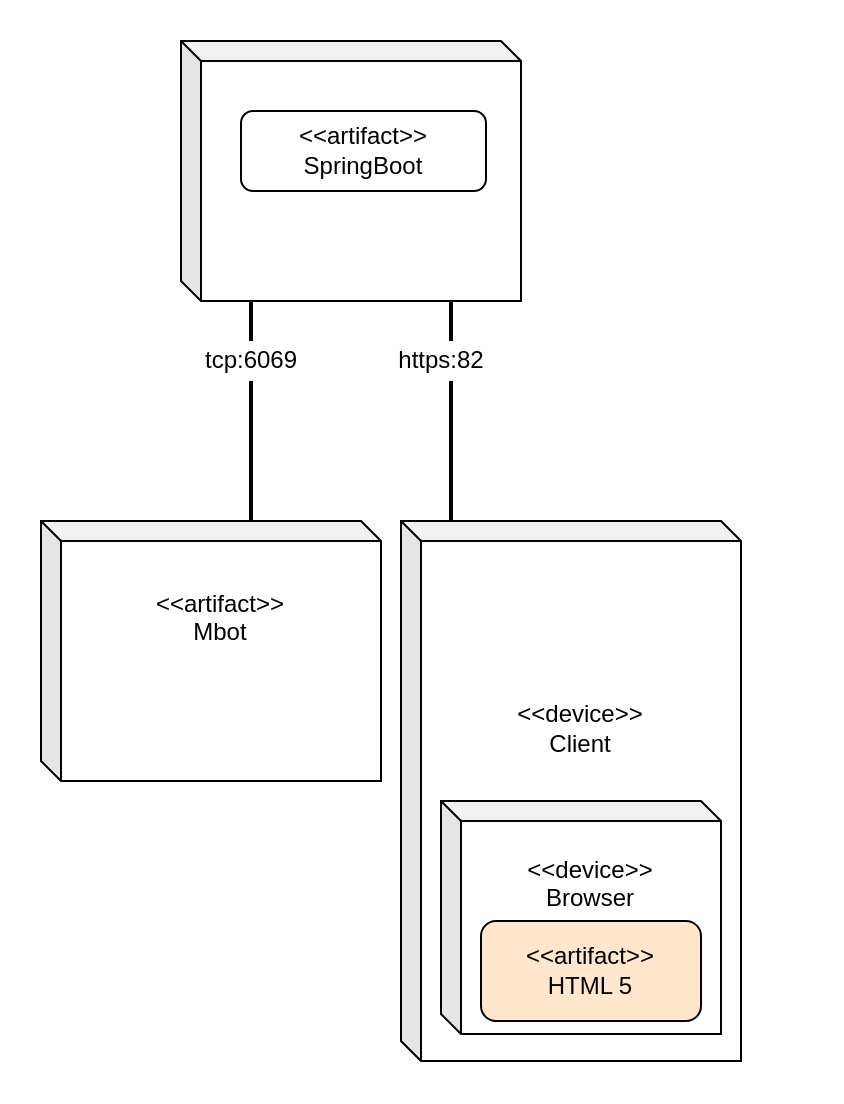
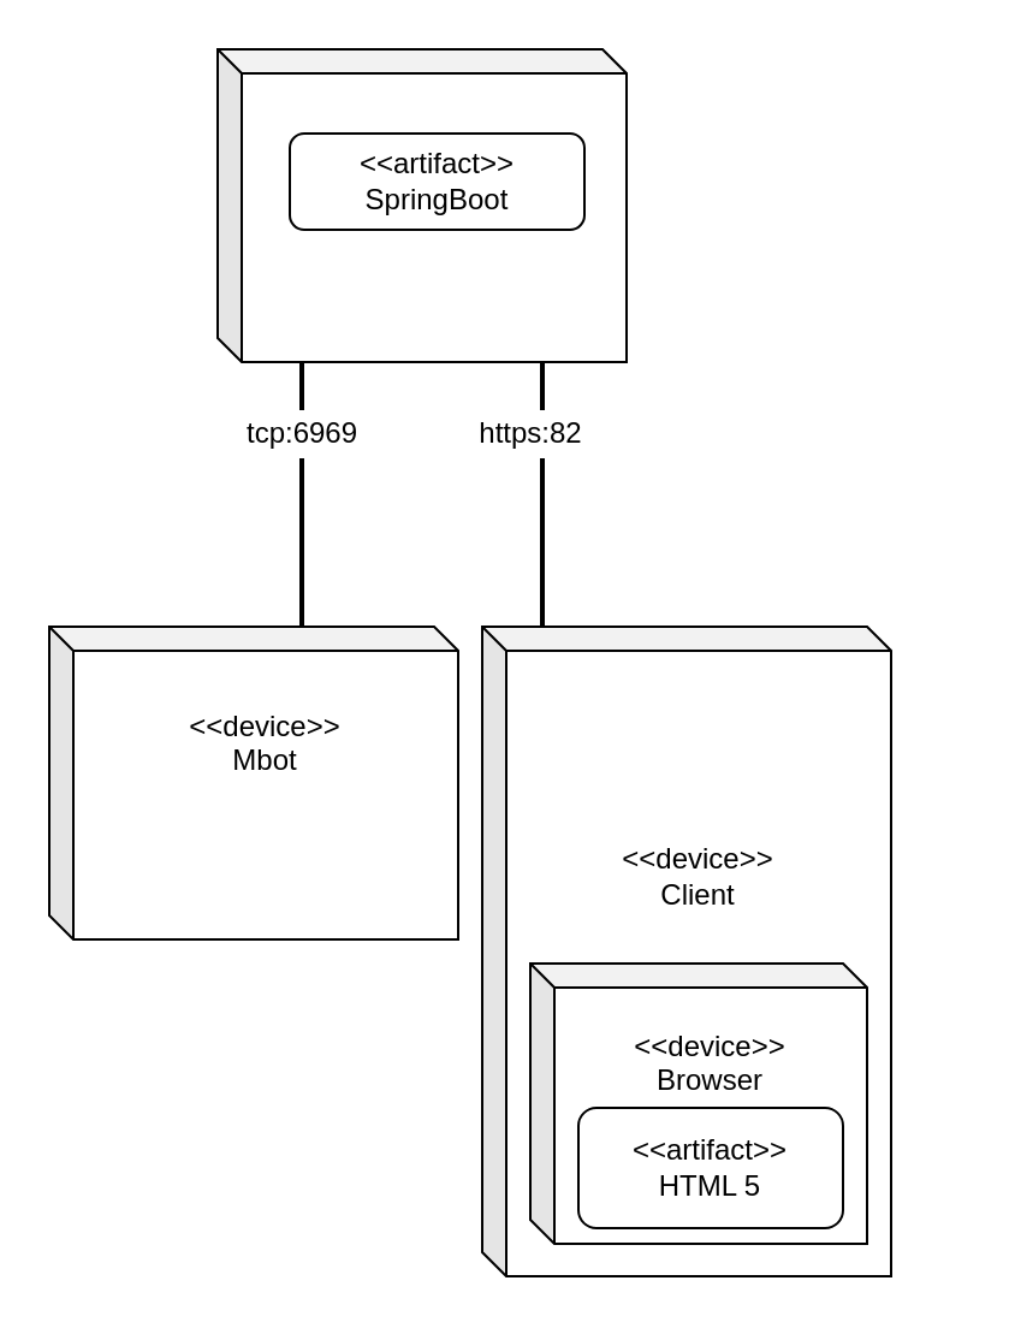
- <mxCell id="14" value="tcp:6069" style="text;html=1;align=center;verticalAlign=middle;resizable=0;points=[];autosize=1;strokeColor=none;fillColor=none;" vertex="1" parent="1"><mxGeometry x="95" y="170" width="60" height="20" as="geometry" /></mxCell>
+ <mxCell id="14" value="tcp:6969" style="text;html=1;align=center;verticalAlign=middle;resizable=0;points=[];autosize=1;strokeColor=none;fillColor=none;" vertex="1" parent="1"><mxGeometry x="95" y="170" width="60" height="20" as="geometry" /></mxCell>
- <mxCell id="3" value="&amp;lt;&amp;lt;artifact&amp;gt;&amp;gt;&lt;br&gt;Mbot&lt;br&gt;&lt;br&gt;&lt;br&gt;&lt;br&gt;" style="shape=cube;whiteSpace=wrap;html=1;boundedLbl=1;backgroundOutline=1;darkOpacity=0.05;darkOpacity2=0.1;size=10;" vertex="1" parent="2"><mxGeometry width="170" height="130" as="geometry" /></mxCell>
+ <mxCell id="3" value="&amp;lt;&amp;lt;device&amp;gt;&amp;gt;&lt;br&gt;Mbot&lt;br&gt;&lt;br&gt;&lt;br&gt;&lt;br&gt;" style="shape=cube;whiteSpace=wrap;html=1;boundedLbl=1;backgroundOutline=1;darkOpacity=0.05;darkOpacity2=0.1;size=10;" vertex="1" parent="2"><mxGeometry width="170" height="130" as="geometry" /></mxCell>
- <mxCell id="11" value="&amp;lt;&amp;lt;artifact&amp;gt;&amp;gt;&lt;br&gt;HTML 5" style="rounded=1;whiteSpace=wrap;html=1;fillColor=#ffe6cc;" vertex="1" parent="8"><mxGeometry x="40" y="200" width="110" height="50" as="geometry" /></mxCell>
+ <mxCell id="11" value="&amp;lt;&amp;lt;artifact&amp;gt;&amp;gt;&lt;br&gt;HTML 5" style="rounded=1;whiteSpace=wrap;html=1;" vertex="1" parent="8"><mxGeometry x="40" y="200" width="110" height="50" as="geometry" /></mxCell>
